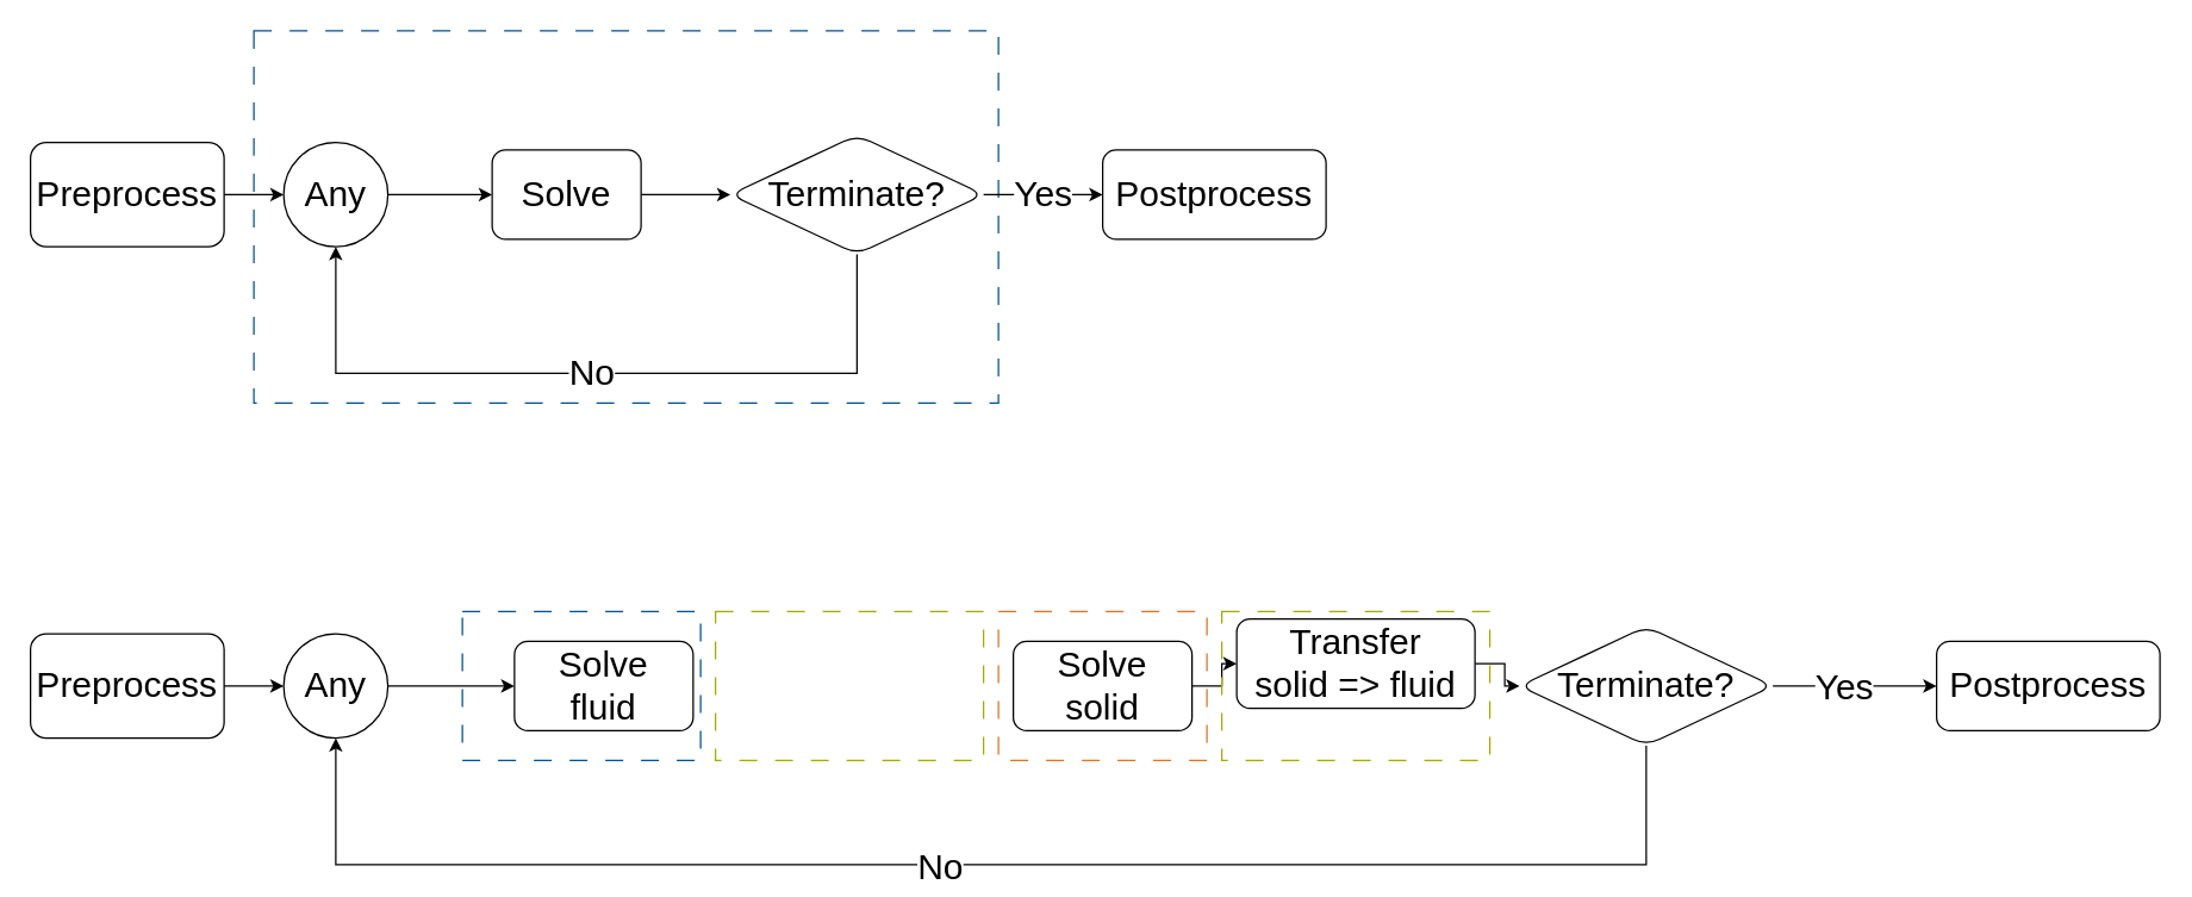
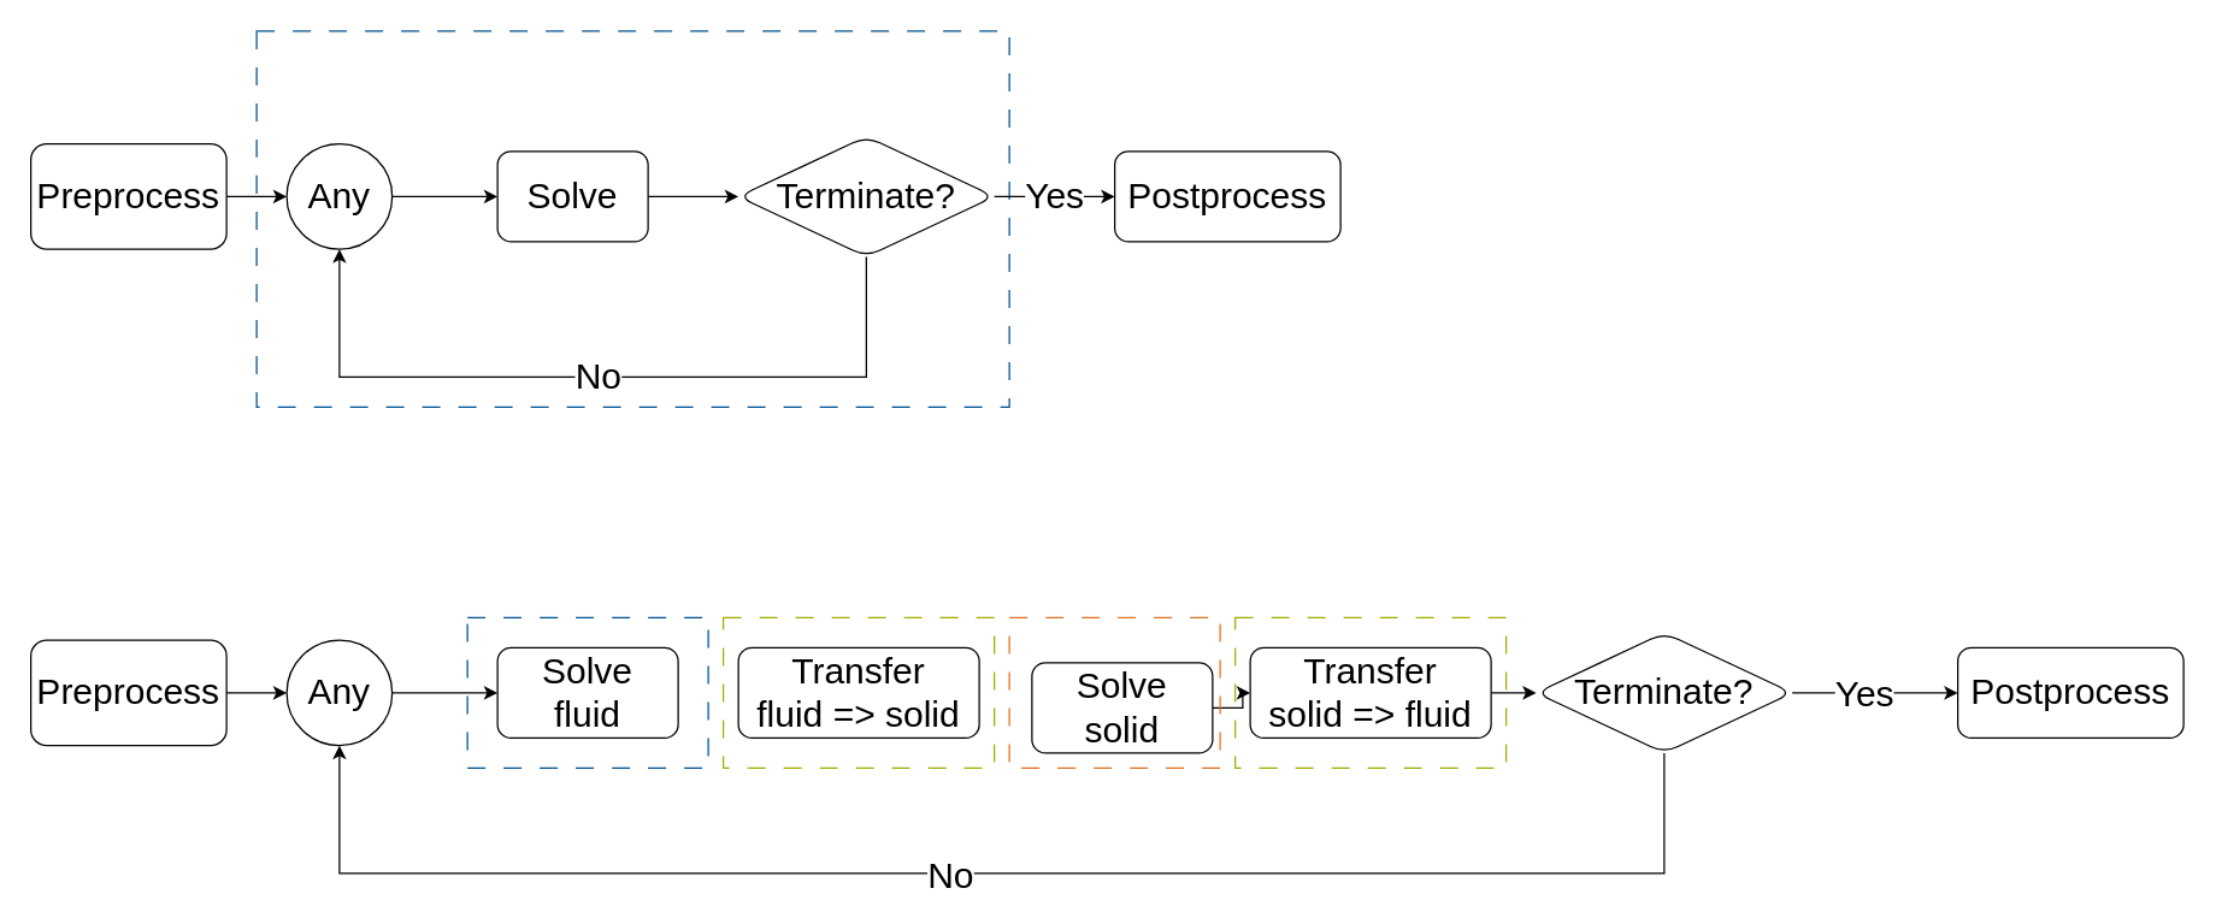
- <mxCell id="24" value="&lt;font style=&quot;font-size: 24px;&quot;&gt;Transfer&lt;br&gt;solid =&amp;gt; fluid&lt;/font&gt;" style="rounded=1;whiteSpace=wrap;html=1;" vertex="1" parent="1"><mxGeometry x="830" y="415" width="160" height="60" as="geometry" /></mxCell>
+ <mxCell id="24" value="&lt;font style=&quot;font-size: 24px;&quot;&gt;Transfer&lt;br&gt;solid =&amp;gt; fluid&lt;/font&gt;" style="rounded=1;whiteSpace=wrap;html=1;" vertex="1" parent="1"><mxGeometry x="830" y="430" width="160" height="60" as="geometry" /></mxCell>
- <mxCell id="19" value="&lt;font style=&quot;font-size: 24px;&quot;&gt;Solve&lt;br&gt;fluid&lt;br&gt;&lt;/font&gt;" style="rounded=1;whiteSpace=wrap;html=1;" vertex="1" parent="1"><mxGeometry x="345" y="430" width="120" height="60" as="geometry" /></mxCell>
+ <mxCell id="19" value="&lt;font style=&quot;font-size: 24px;&quot;&gt;Solve&lt;br&gt;fluid&lt;br&gt;&lt;/font&gt;" style="rounded=1;whiteSpace=wrap;html=1;" vertex="1" parent="1"><mxGeometry x="330" y="430" width="120" height="60" as="geometry" /></mxCell>
+ <mxCell id="22" value="&lt;font style=&quot;font-size: 24px;&quot;&gt;Transfer&lt;br&gt;fluid =&amp;gt; solid&lt;br&gt;&lt;/font&gt;" style="rounded=1;whiteSpace=wrap;html=1;" vertex="1" parent="1"><mxGeometry x="490" y="430" width="160" height="60" as="geometry" /></mxCell>
- <mxCell id="21" value="&lt;font style=&quot;font-size: 24px;&quot;&gt;Solve&lt;br&gt;solid&lt;br&gt;&lt;/font&gt;" style="rounded=1;whiteSpace=wrap;html=1;" vertex="1" parent="1"><mxGeometry x="680" y="430" width="120" height="60" as="geometry" /></mxCell>
+ <mxCell id="21" value="&lt;font style=&quot;font-size: 24px;&quot;&gt;Solve&lt;br&gt;solid&lt;br&gt;&lt;/font&gt;" style="rounded=1;whiteSpace=wrap;html=1;" vertex="1" parent="1"><mxGeometry x="685" y="440" width="120" height="60" as="geometry" /></mxCell>
